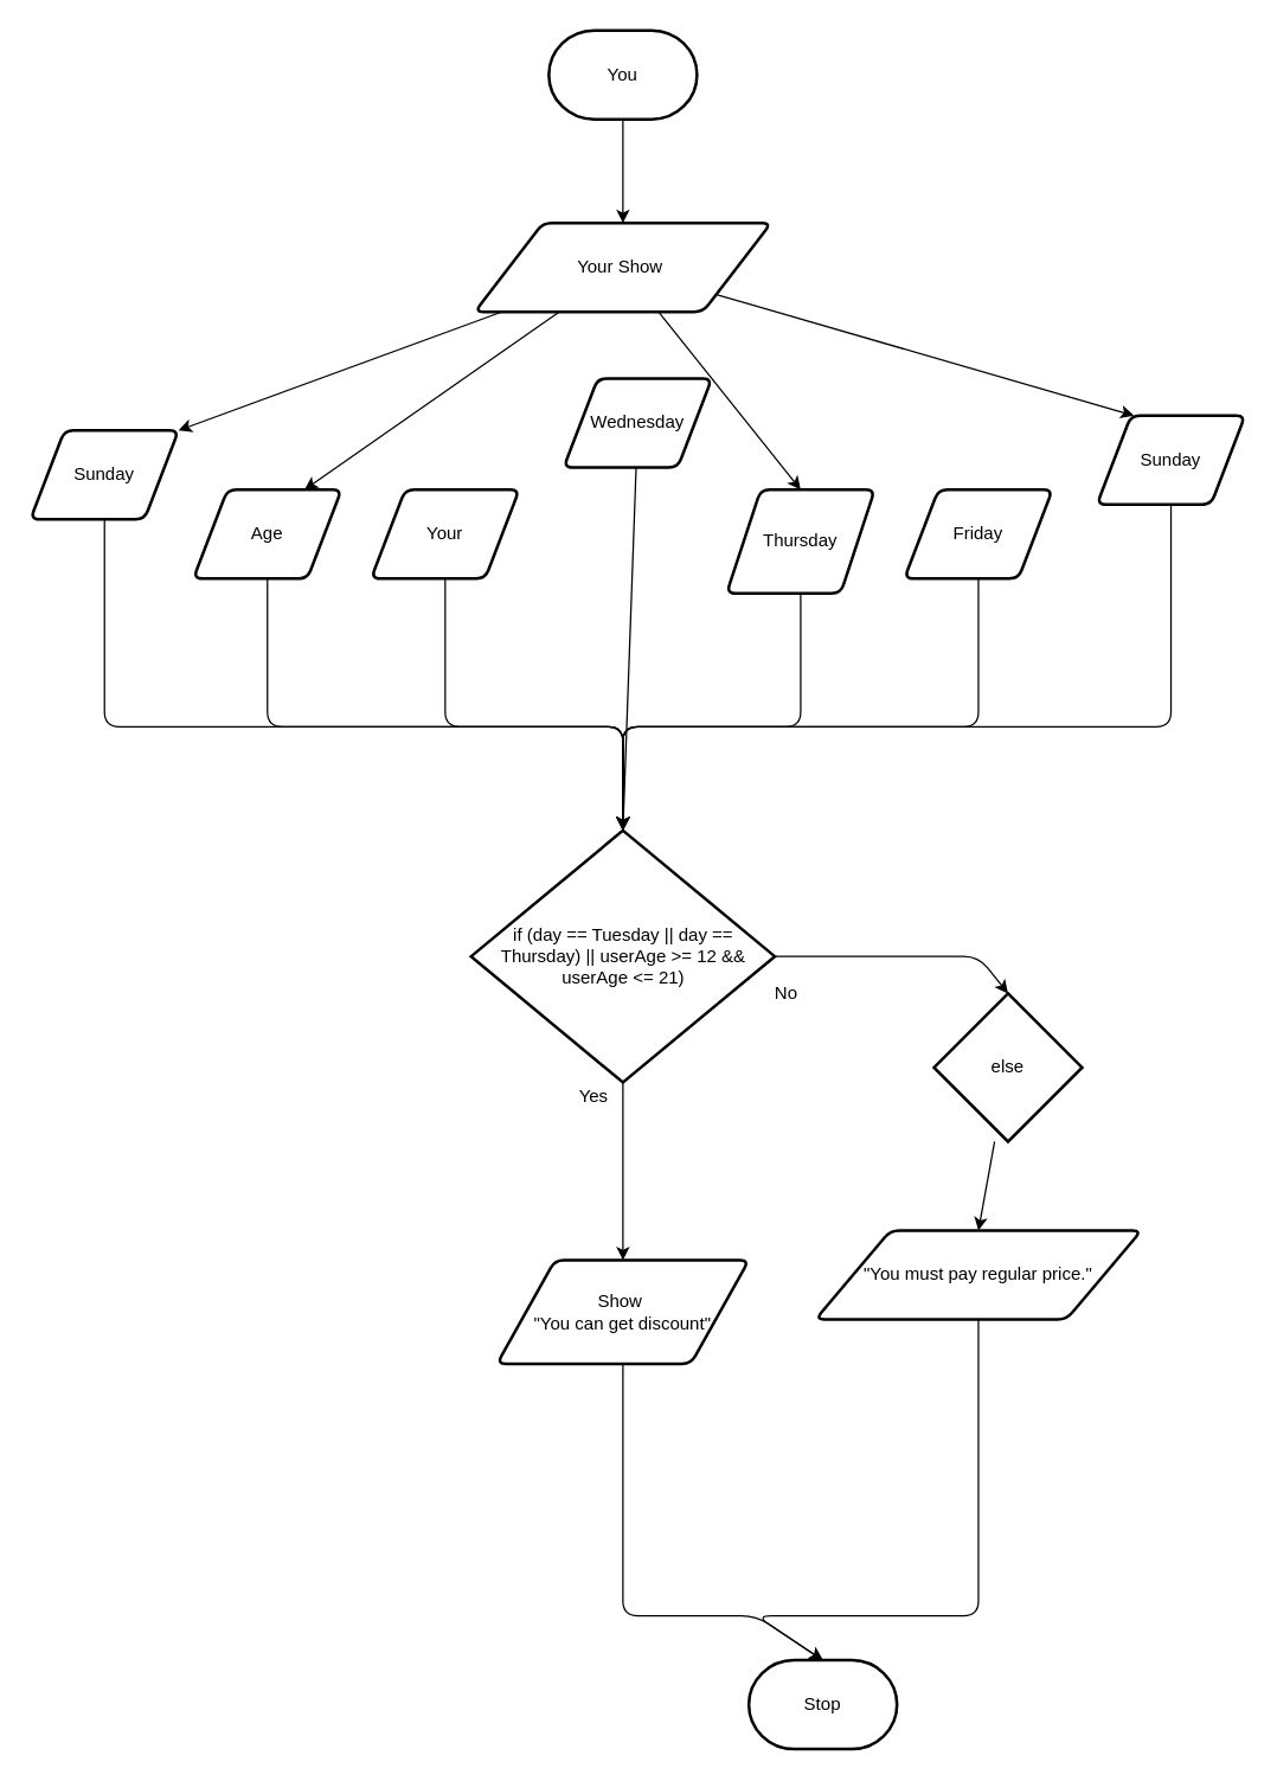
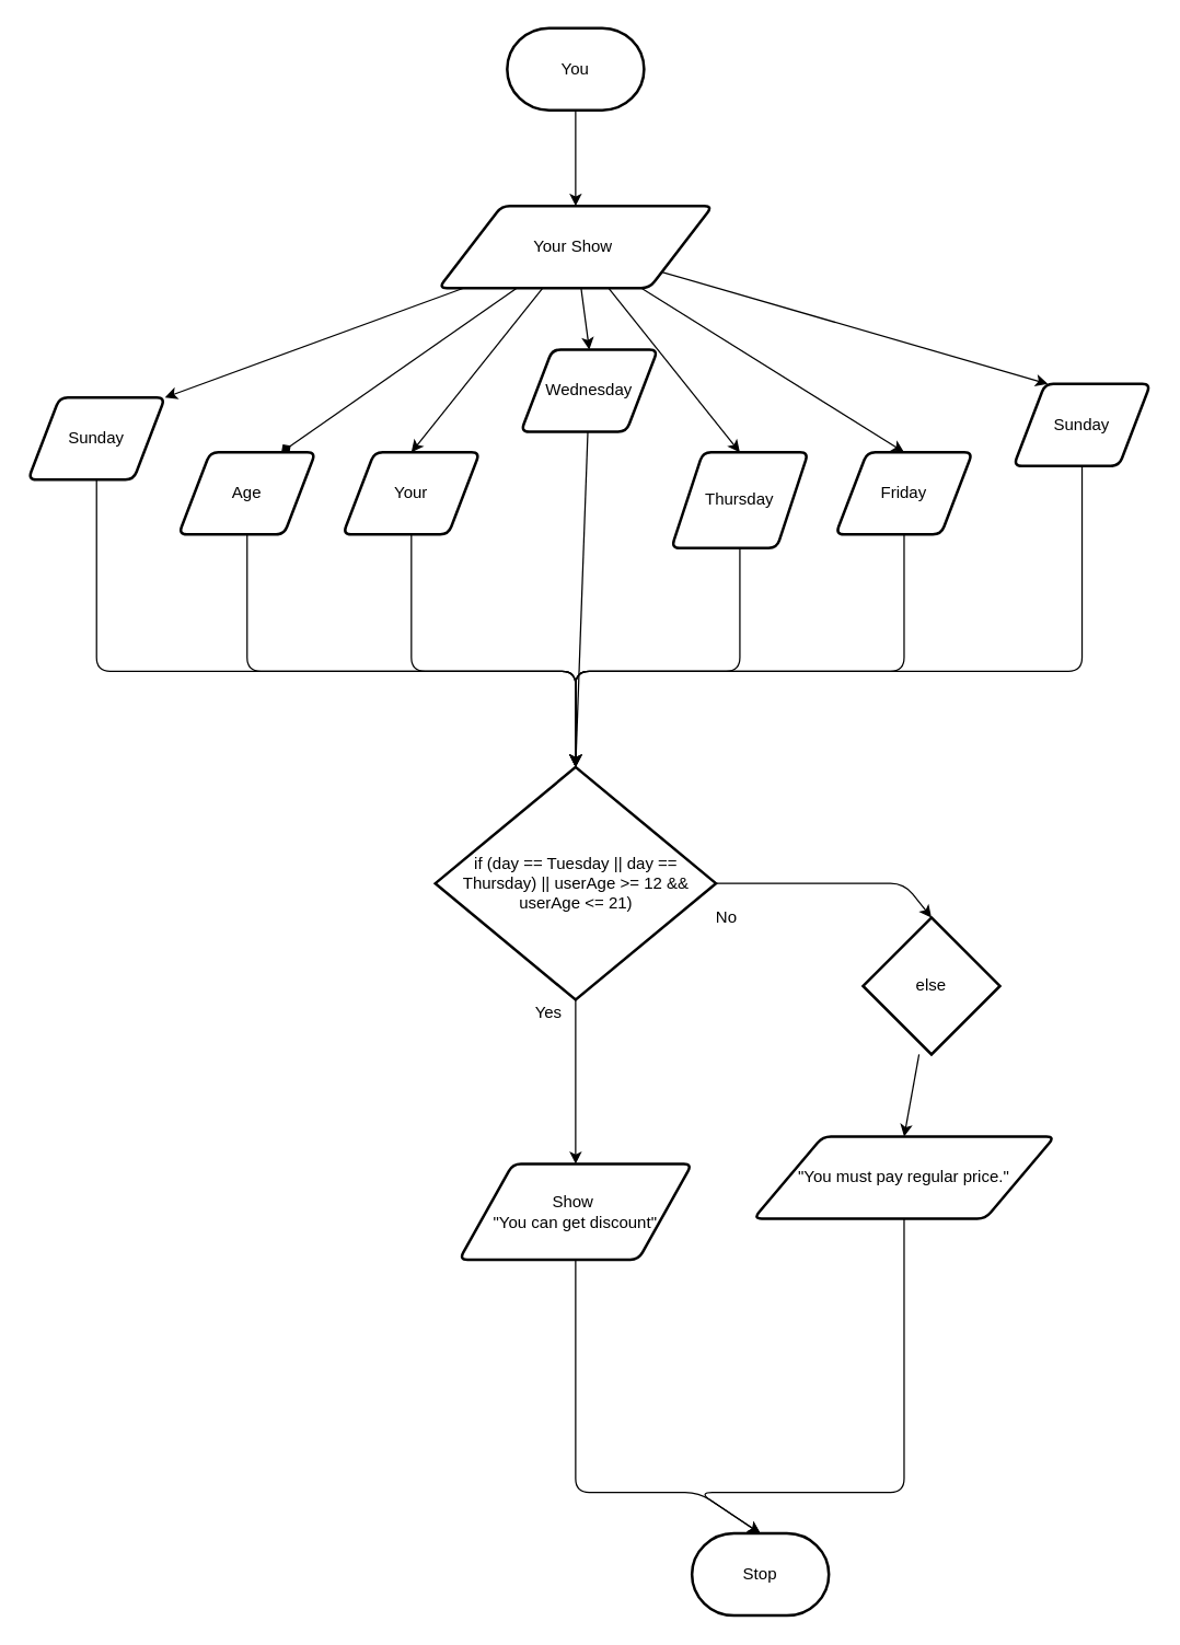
+ <mxCell id="11" style="edgeStyle=none;html=1;entryX=0.5;entryY=0;entryDx=0;entryDy=0;fontColor=#000000;" edge="1" parent="1" source="12" target="20"><mxGeometry relative="1" as="geometry" /></mxCell>
+ <mxCell id="9" style="edgeStyle=none;html=1;entryX=0.5;entryY=0;entryDx=0;entryDy=0;fontColor=#000000;" edge="1" parent="1" source="12" target="18"><mxGeometry relative="1" as="geometry" /></mxCell>
+ <mxCell id="8" style="edgeStyle=none;html=1;entryX=0.5;entryY=0;entryDx=0;entryDy=0;fontColor=#000000;" edge="1" parent="1" source="12" target="24"><mxGeometry relative="1" as="geometry" /></mxCell>
- <mxCell id="7" style="edgeStyle=none;html=1;entryX=0.75;entryY=0;entryDx=0;entryDy=0;fontColor=#000000;" edge="1" parent="1" source="12" target="16"><mxGeometry relative="1" as="geometry" /></mxCell>
+ <mxCell id="7" style="edgeStyle=none;html=1;entryX=0.75;entryY=0;entryDx=0;entryDy=0;fontColor=#000000;endArrow=diamond;" edge="1" parent="1" source="12" target="16"><mxGeometry relative="1" as="geometry" /></mxCell>
